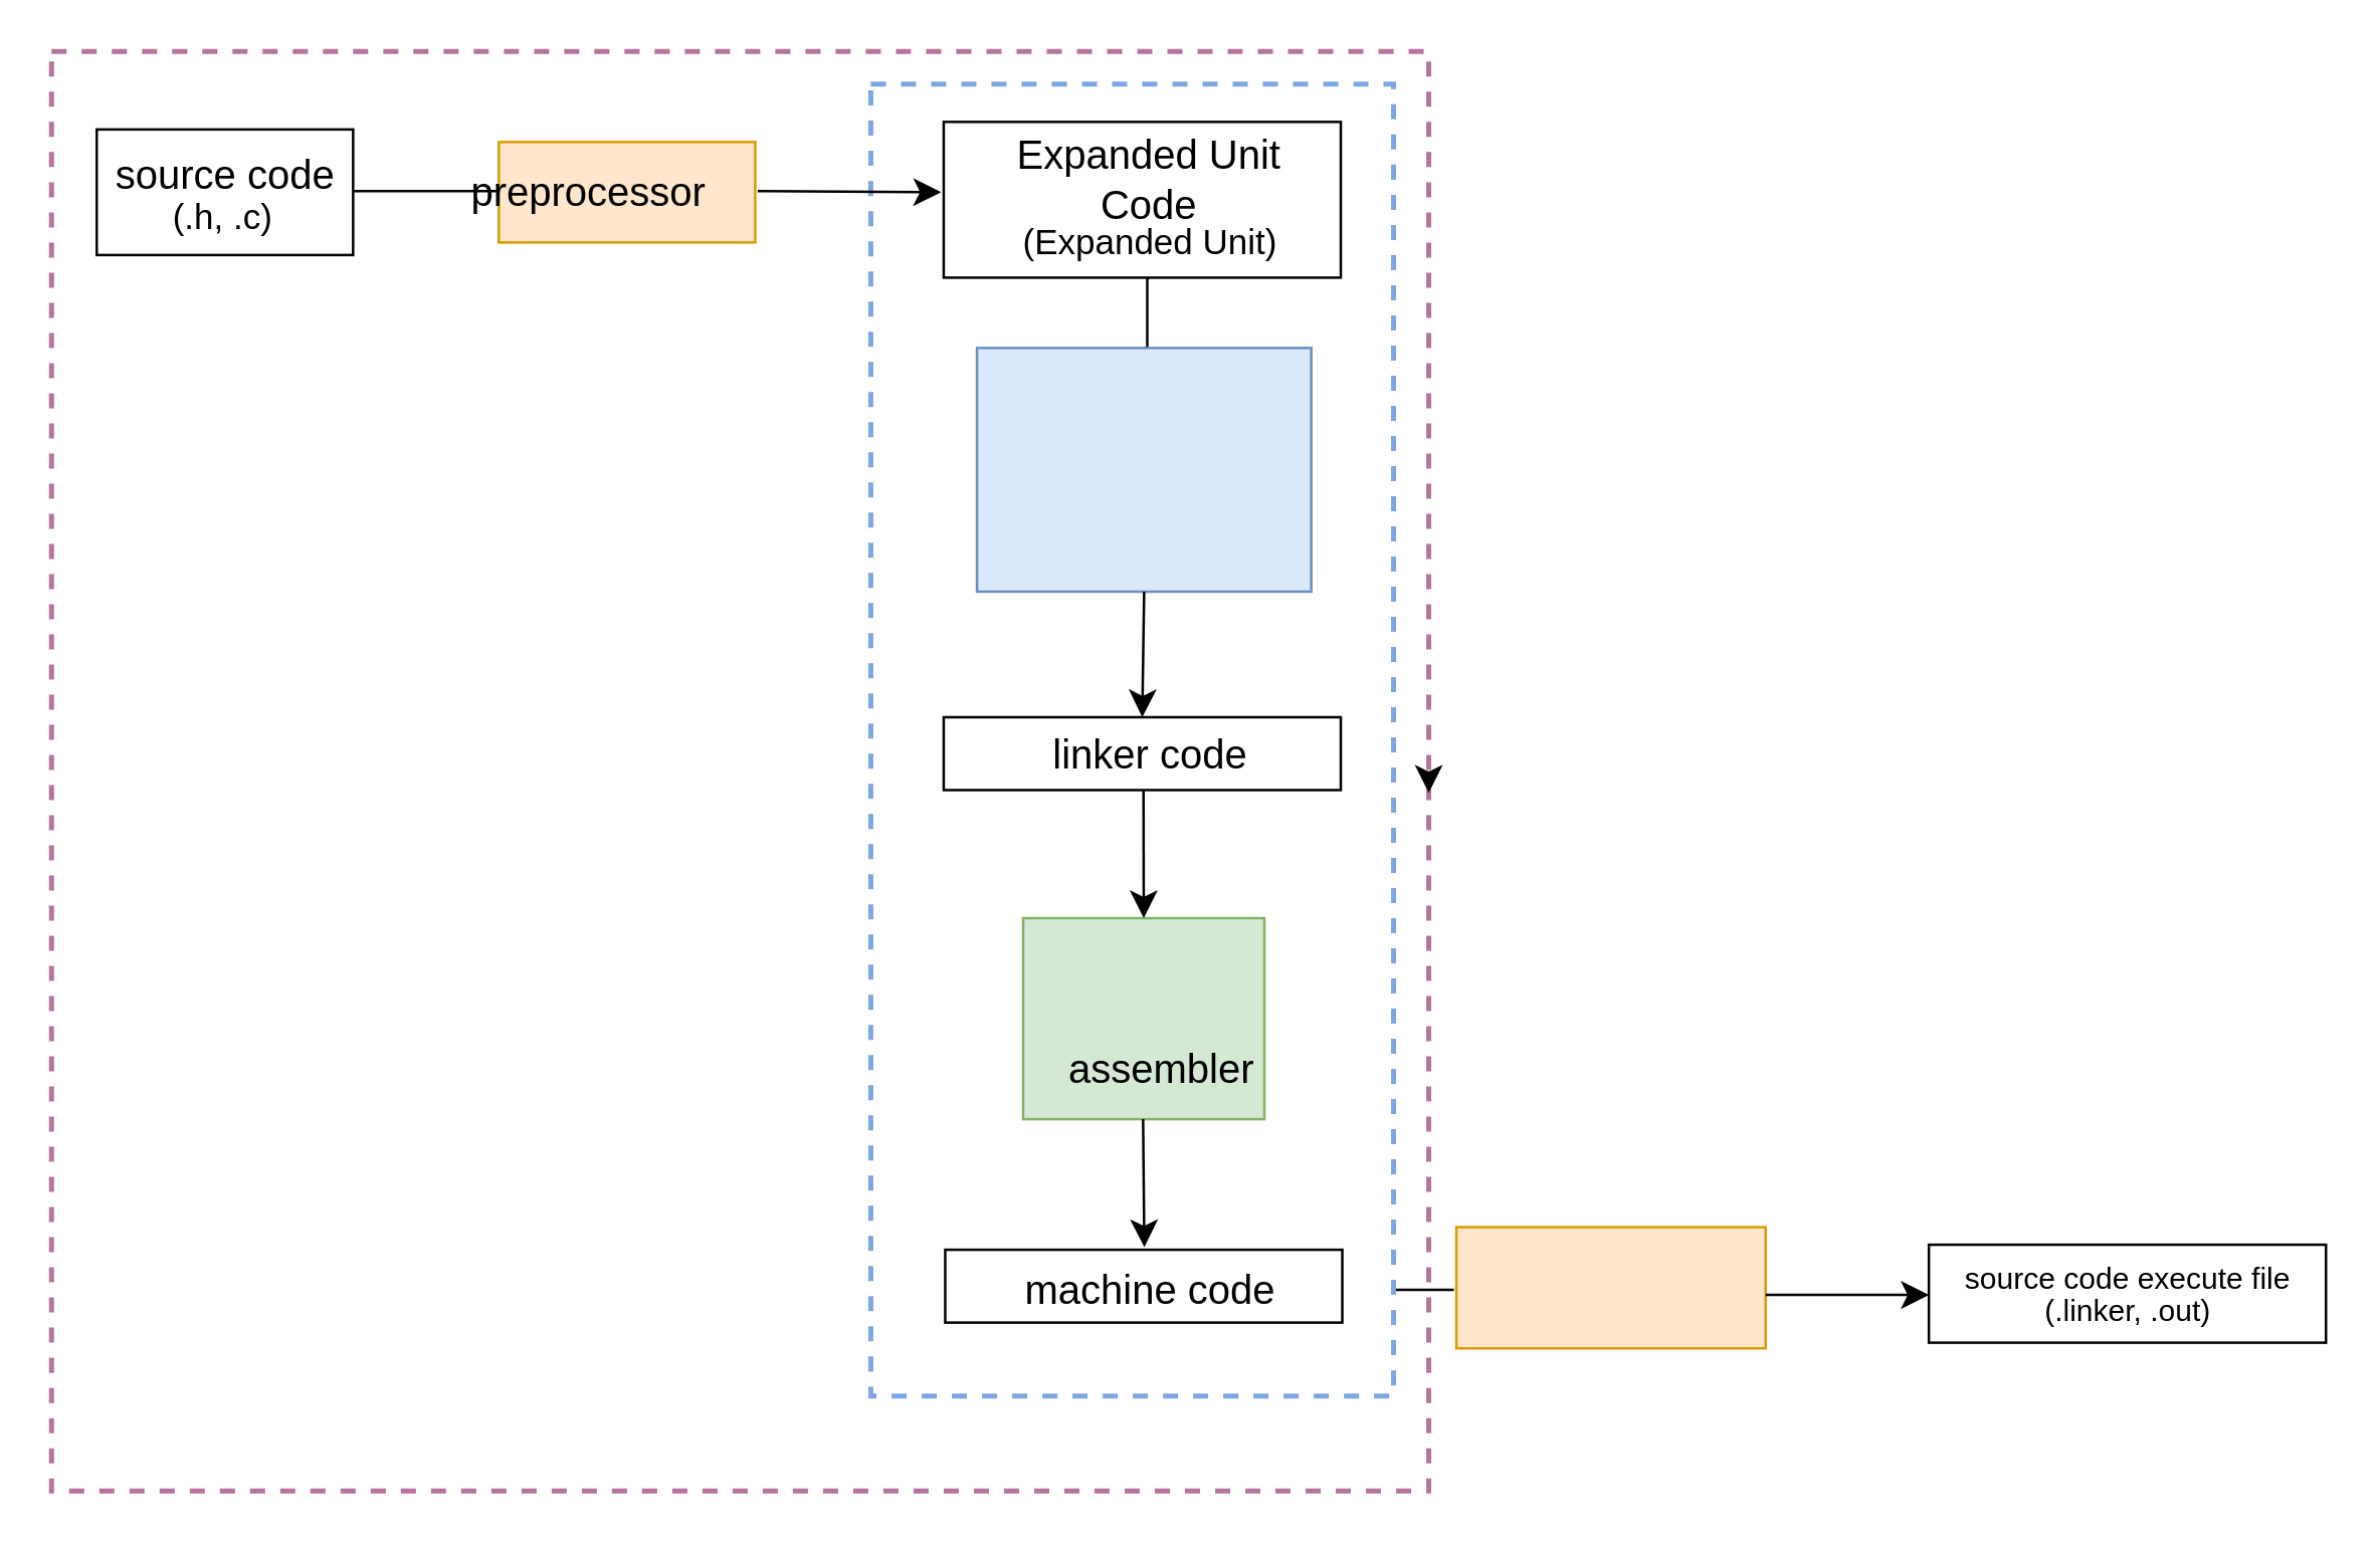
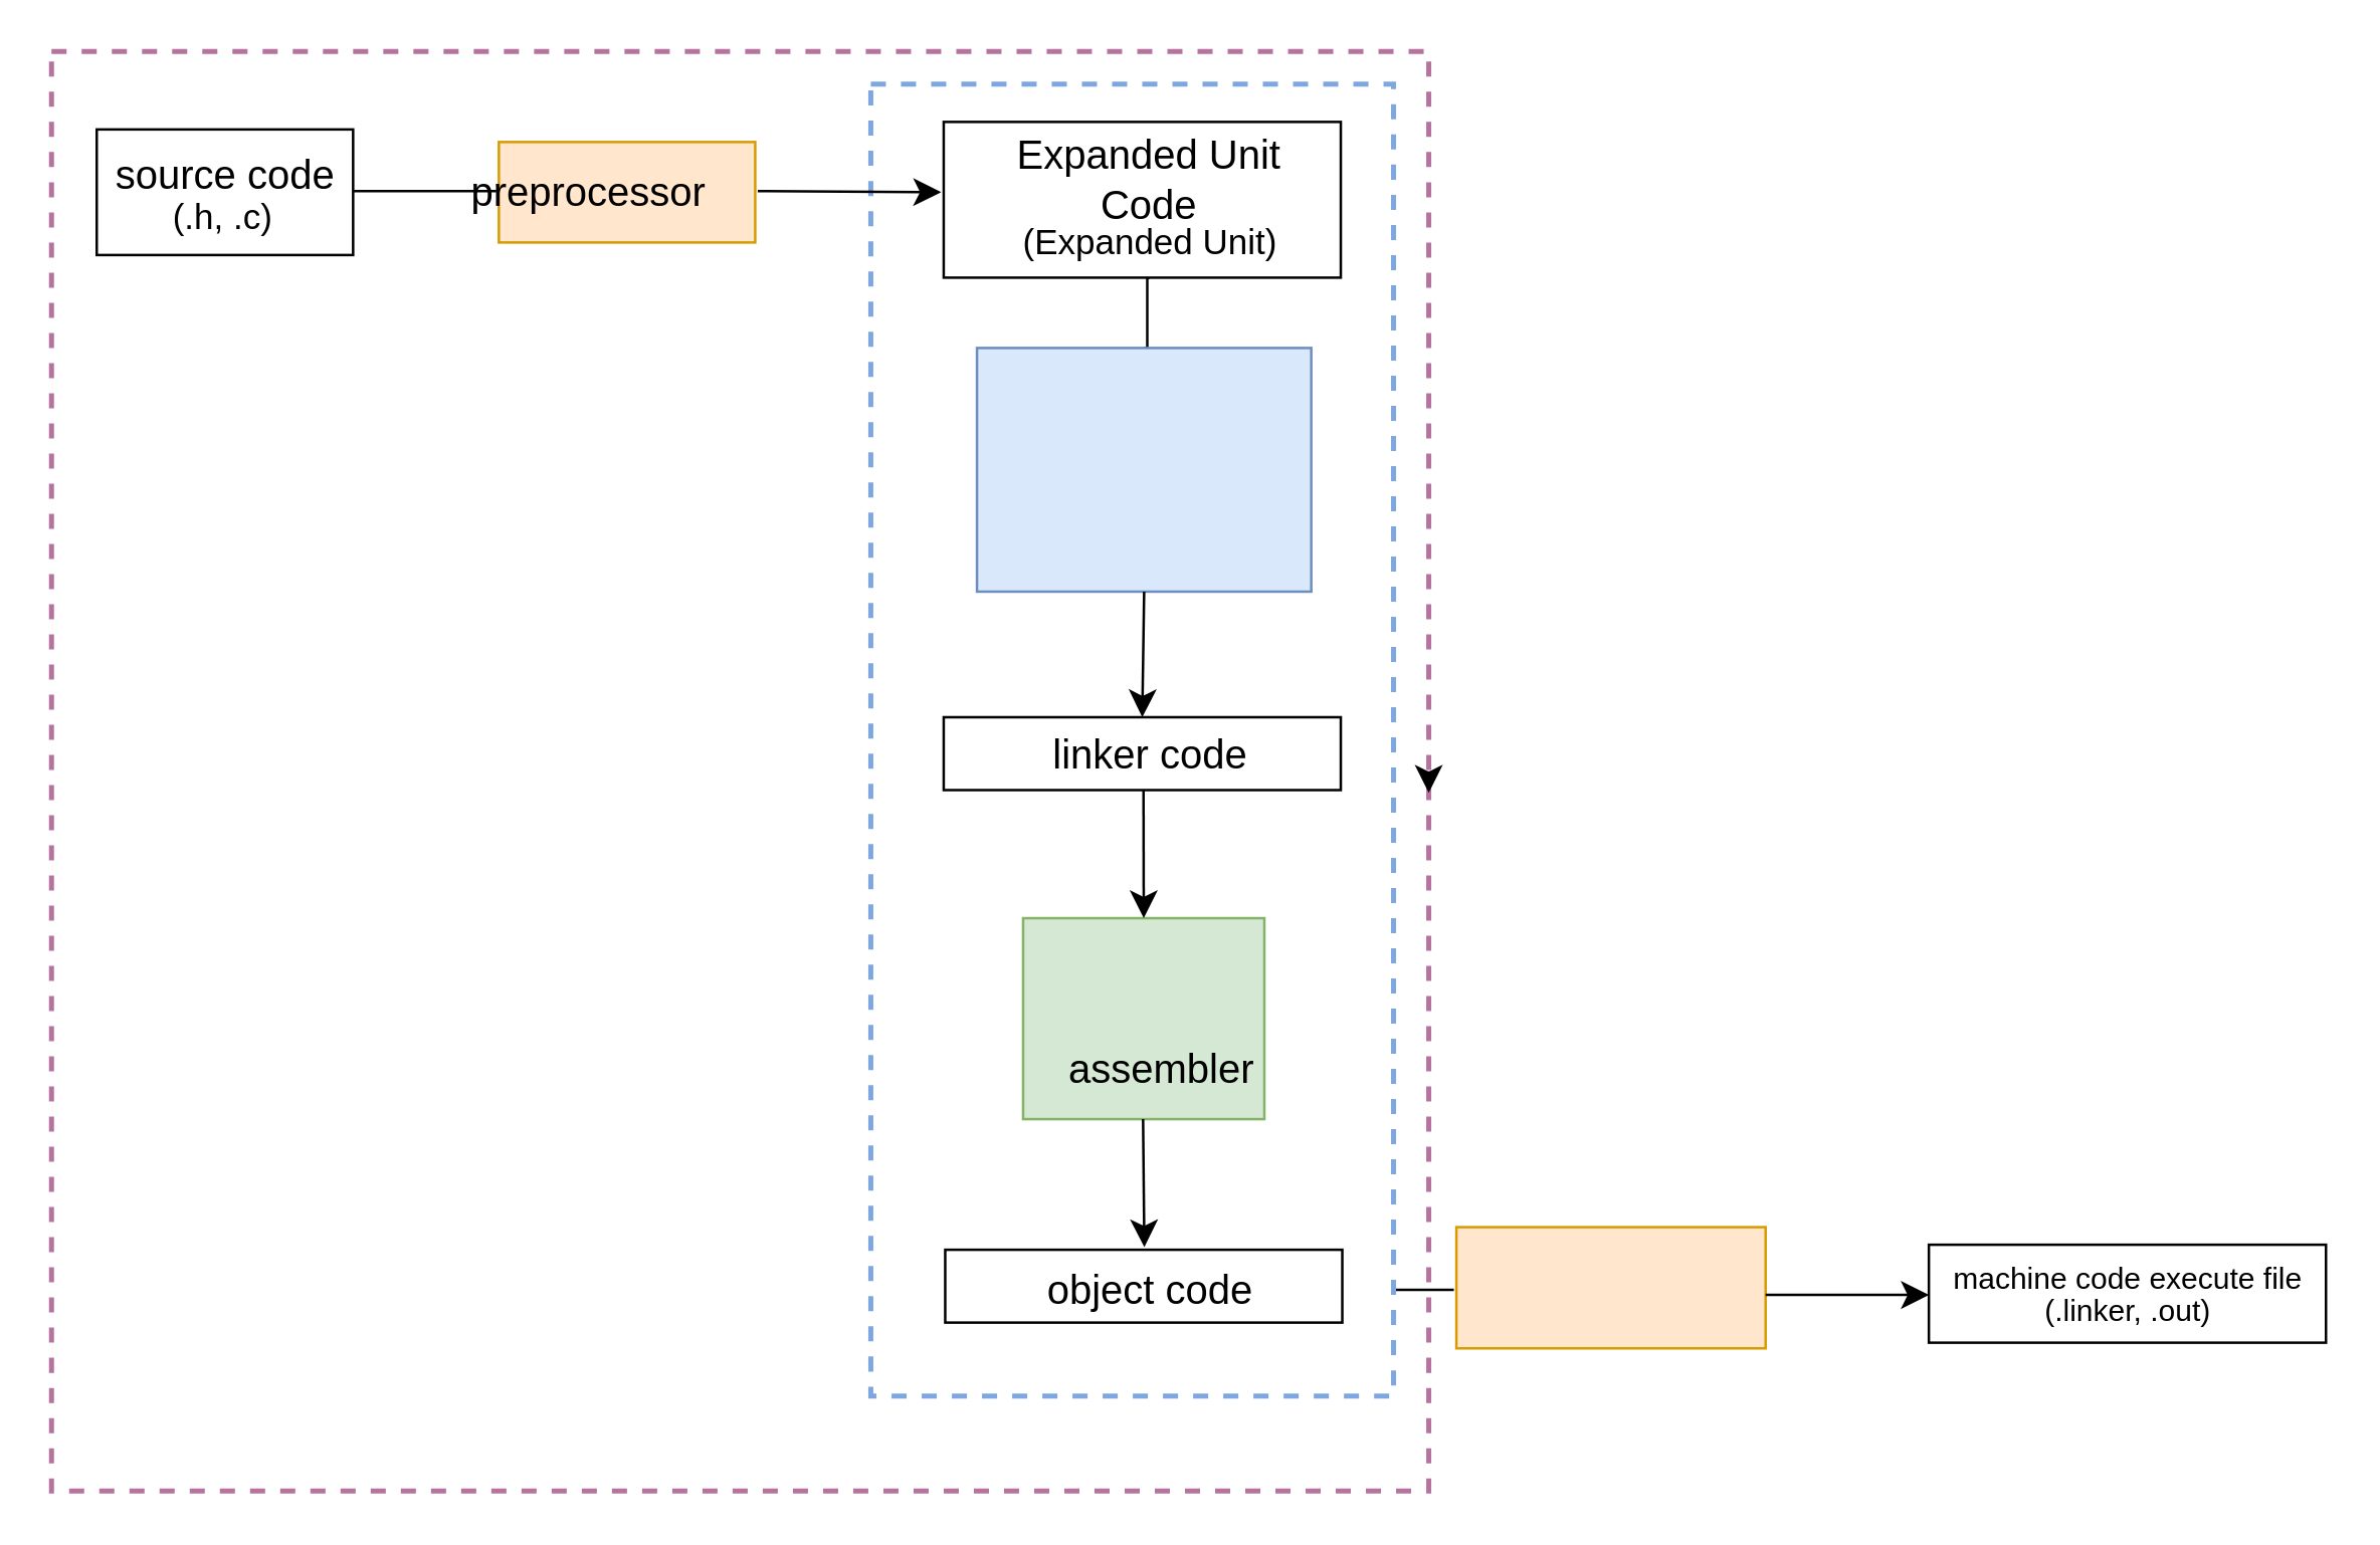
- <mxCell id="7" value="&lt;font style=&quot;font-size: 12px;&quot;&gt;source code execute file&lt;/font&gt;" style="text;html=1;align=center;verticalAlign=middle;whiteSpace=wrap;rounded=0;fontSize=16;" vertex="1" parent="1"><mxGeometry x="769.75" y="491" width="152.5" height="32" as="geometry" /></mxCell>
+ <mxCell id="7" value="&lt;font style=&quot;font-size: 12px;&quot;&gt;machine code execute file&lt;/font&gt;" style="text;html=1;align=center;verticalAlign=middle;whiteSpace=wrap;rounded=0;fontSize=16;" vertex="1" parent="1"><mxGeometry x="769.75" y="491" width="152.5" height="32" as="geometry" /></mxCell>
- <mxCell id="29" value="machine code" style="text;html=1;align=center;verticalAlign=middle;whiteSpace=wrap;rounded=0;fontSize=16;" vertex="1" parent="1"><mxGeometry x="390.1" y="500.5" width="135" height="24.5" as="geometry" /></mxCell>
+ <mxCell id="29" value="object code" style="text;html=1;align=center;verticalAlign=middle;whiteSpace=wrap;rounded=0;fontSize=16;" vertex="1" parent="1"><mxGeometry x="390.1" y="500.5" width="135" height="24.5" as="geometry" /></mxCell>
